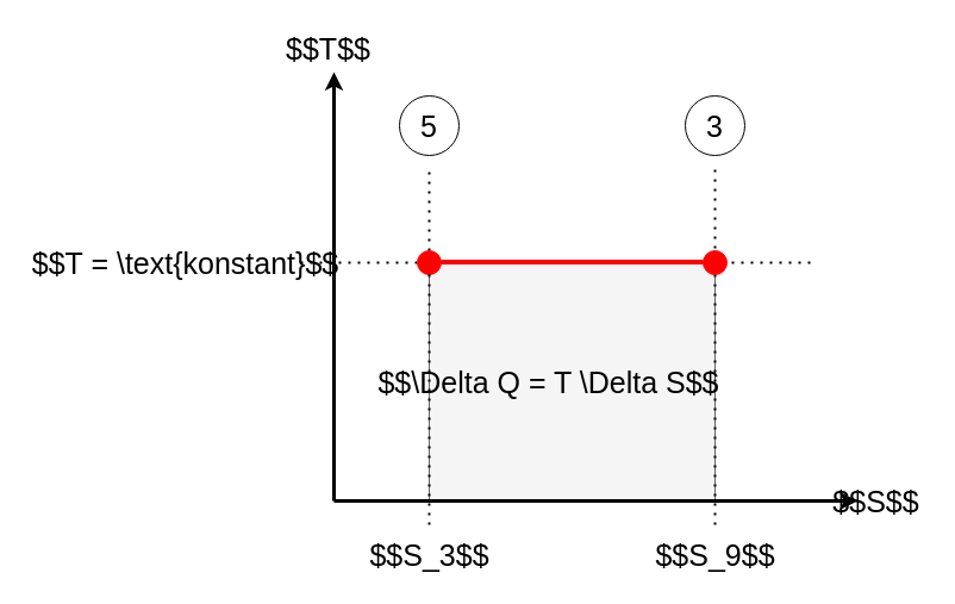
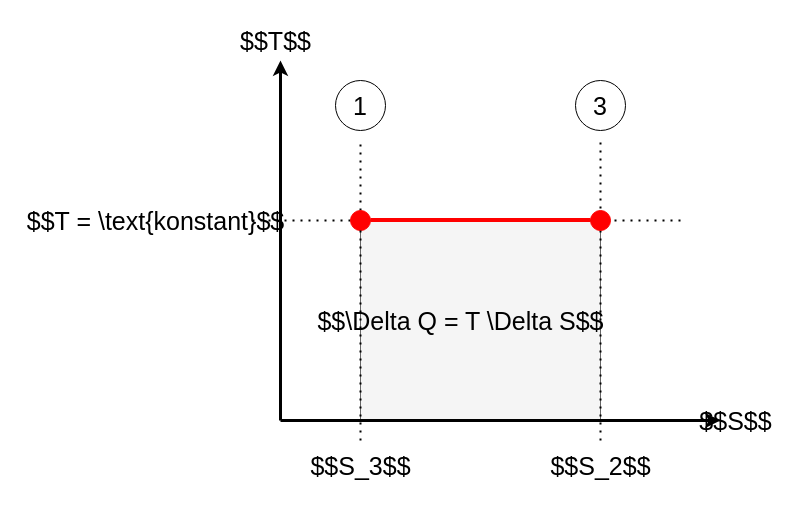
- <mxCell id="9" value="5" style="ellipse;whiteSpace=wrap;html=1;aspect=fixed;fontSize=25;strokeColor=#000000;fillColor=none;" parent="1" vertex="1"><mxGeometry x="335" y="80" width="50" height="50" as="geometry" /></mxCell>
+ <mxCell id="9" value="1" style="ellipse;whiteSpace=wrap;html=1;aspect=fixed;fontSize=25;strokeColor=#000000;fillColor=none;" parent="1" vertex="1"><mxGeometry x="335" y="80" width="50" height="50" as="geometry" /></mxCell>
- <mxCell id="7" value="$$S_9$$" style="text;html=1;resizable=0;autosize=1;align=center;verticalAlign=middle;points=[];fillColor=none;strokeColor=none;rounded=0;fontSize=25;" parent="1" vertex="1"><mxGeometry x="540" y="445" width="120" height="40" as="geometry" /></mxCell>
+ <mxCell id="7" value="$$S_2$$" style="text;html=1;resizable=0;autosize=1;align=center;verticalAlign=middle;points=[];fillColor=none;strokeColor=none;rounded=0;fontSize=25;" parent="1" vertex="1"><mxGeometry x="540" y="445" width="120" height="40" as="geometry" /></mxCell>
